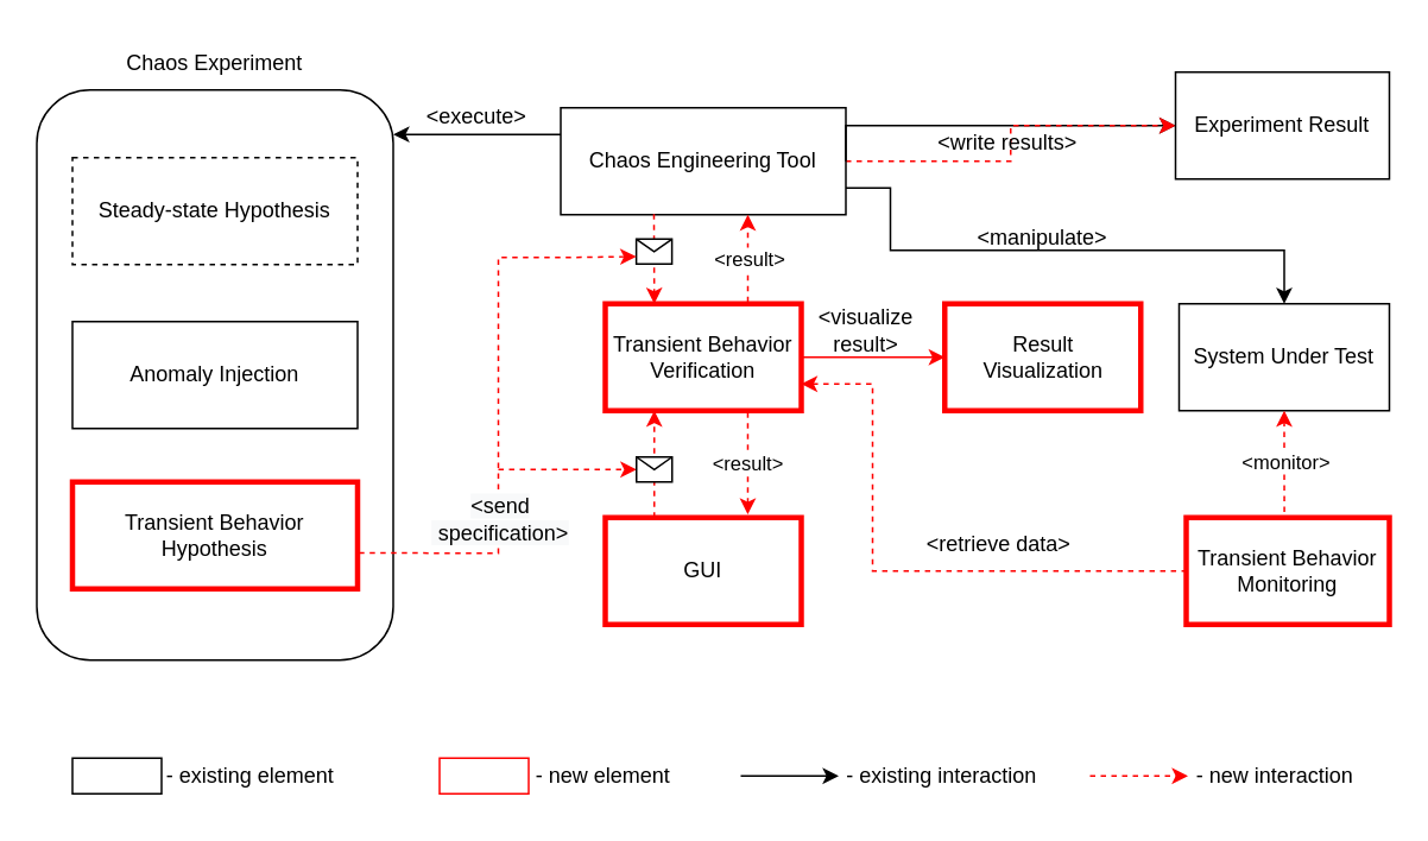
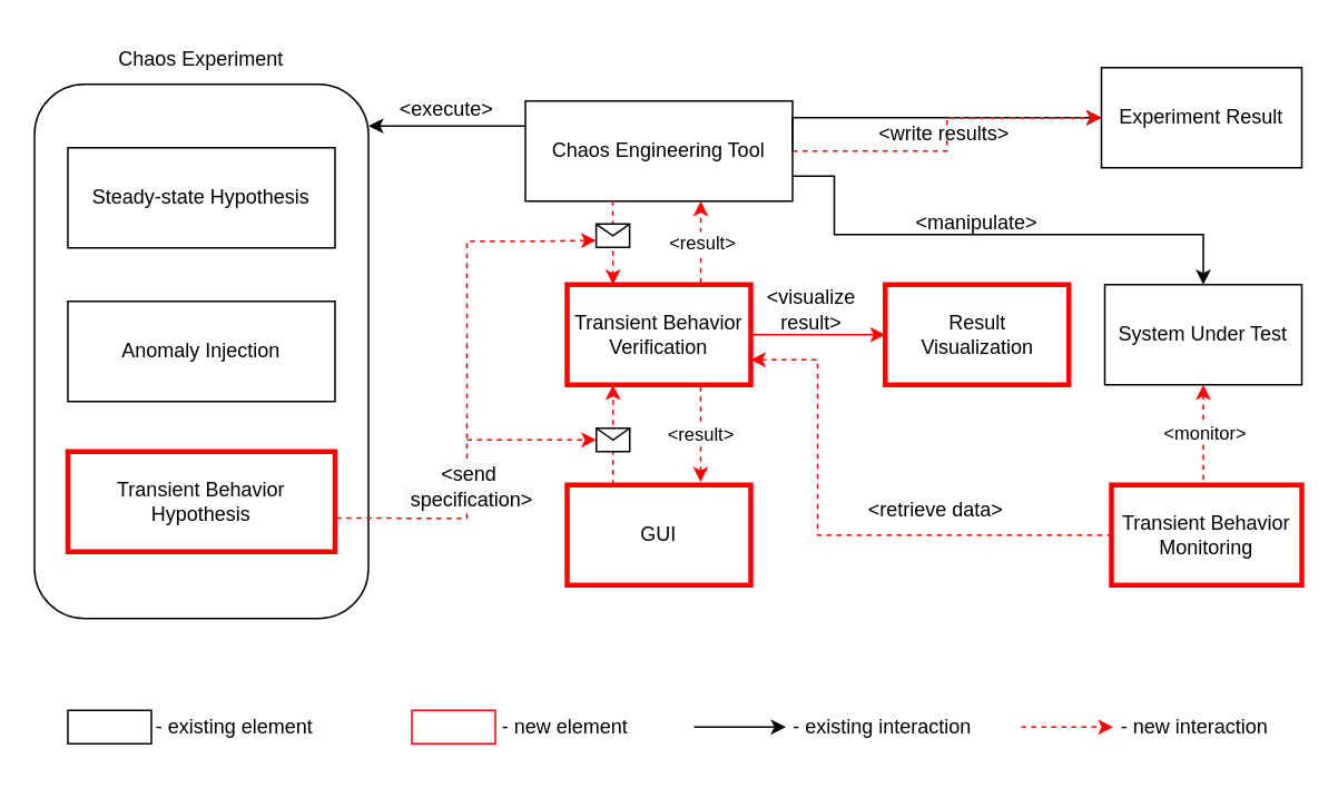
- <mxCell id="3" value="Steady-state Hypothesis" style="rounded=0;whiteSpace=wrap;html=1;dashed=1;" parent="1" vertex="1"><mxGeometry x="40" y="88" width="160" height="60" as="geometry" /></mxCell>
+ <mxCell id="3" value="Steady-state Hypothesis" style="rounded=0;whiteSpace=wrap;html=1;" parent="1" vertex="1"><mxGeometry x="40" y="88" width="160" height="60" as="geometry" /></mxCell>
